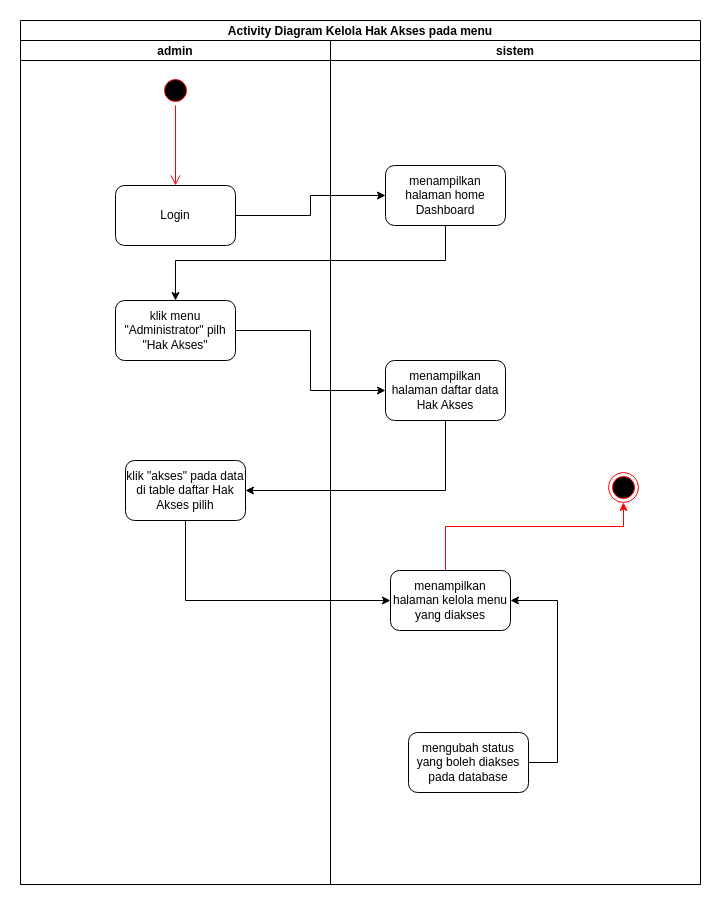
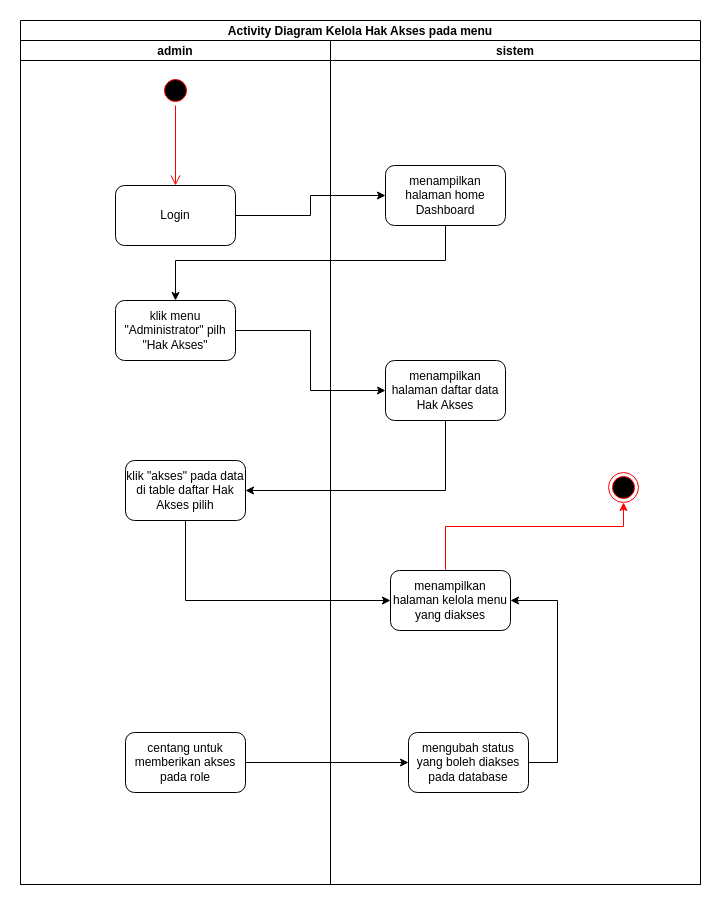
+ <mxCell id="9" value="centang untuk memberikan akses pada role" style="rounded=1;whiteSpace=wrap;html=1;" parent="3" vertex="1"><mxGeometry x="105" y="692" width="120" height="60" as="geometry" /></mxCell>
+ <mxCell id="23" style="edgeStyle=orthogonalEdgeStyle;rounded=0;orthogonalLoop=1;jettySize=auto;html=1;entryX=0;entryY=0.5;entryDx=0;entryDy=0;" parent="2" source="9" target="17" edge="1"><mxGeometry relative="1" as="geometry" /></mxCell>
